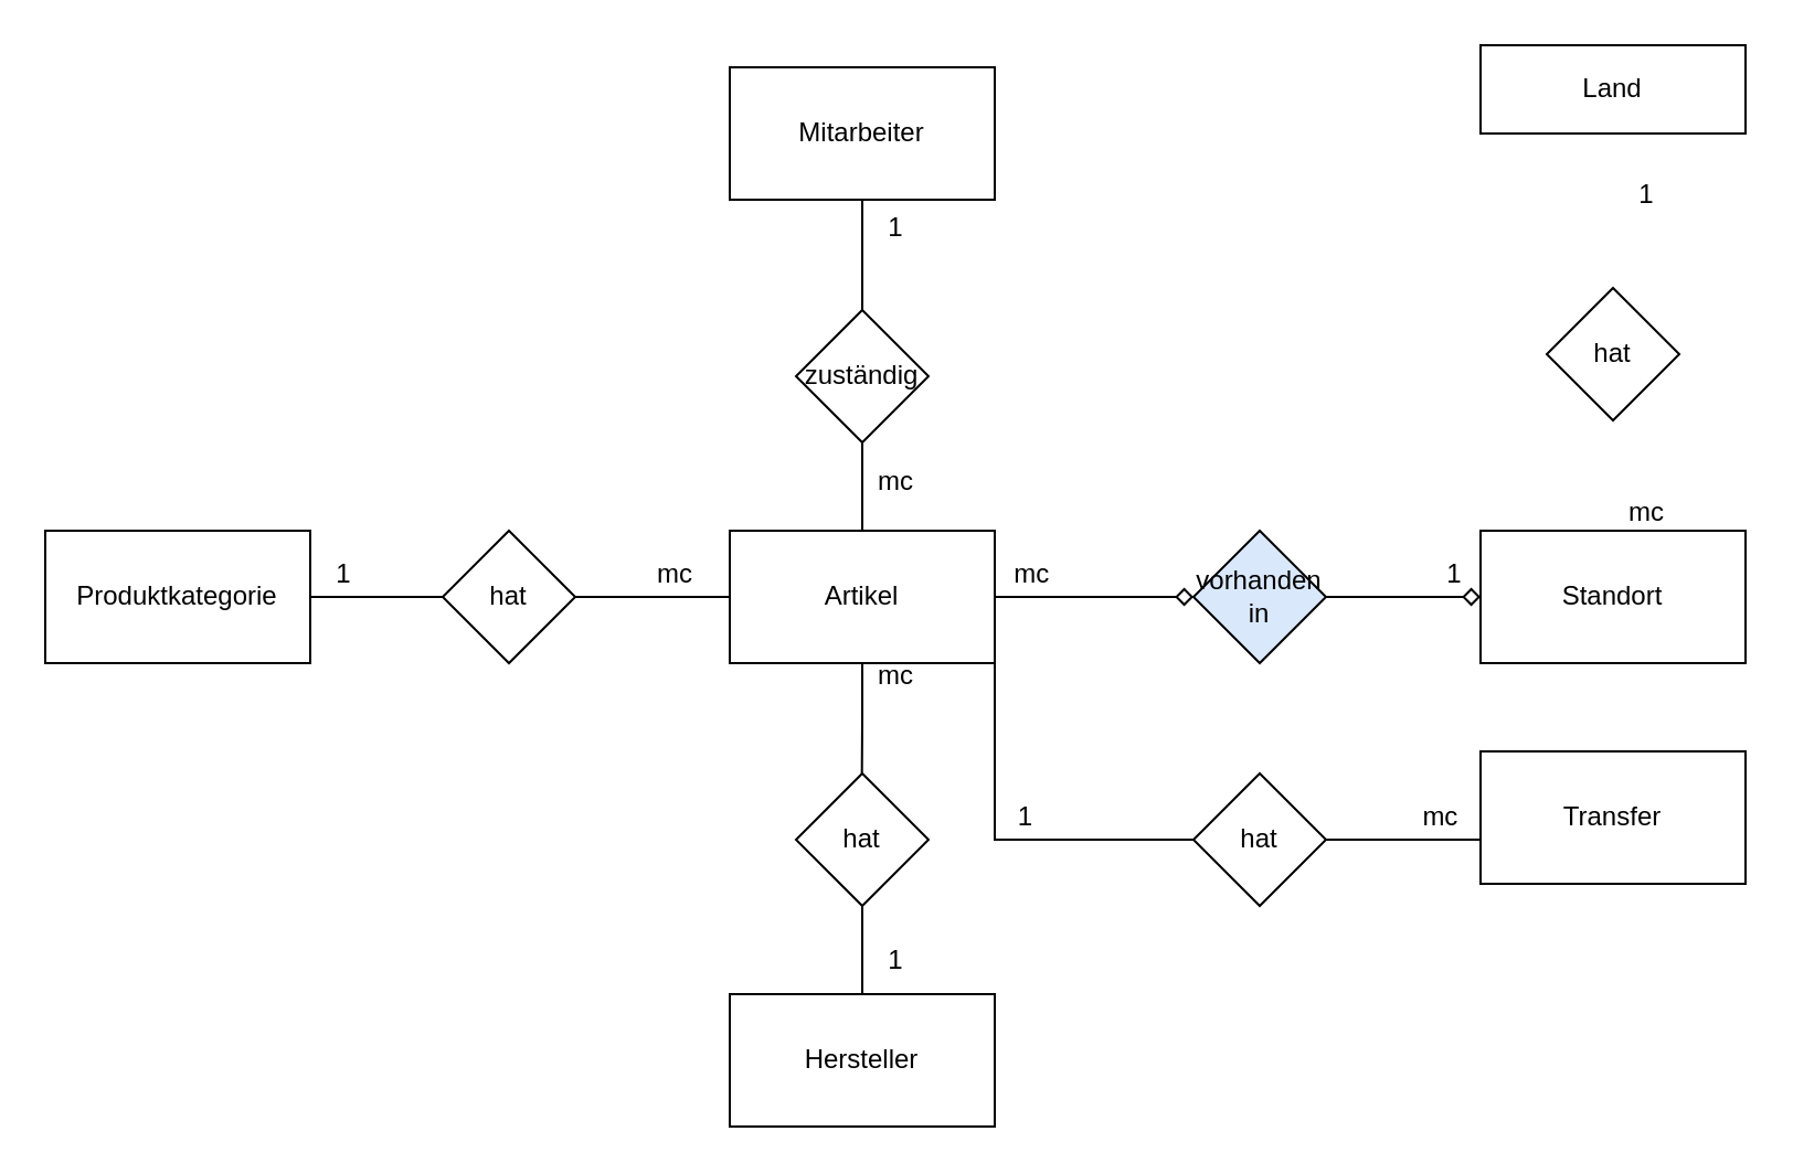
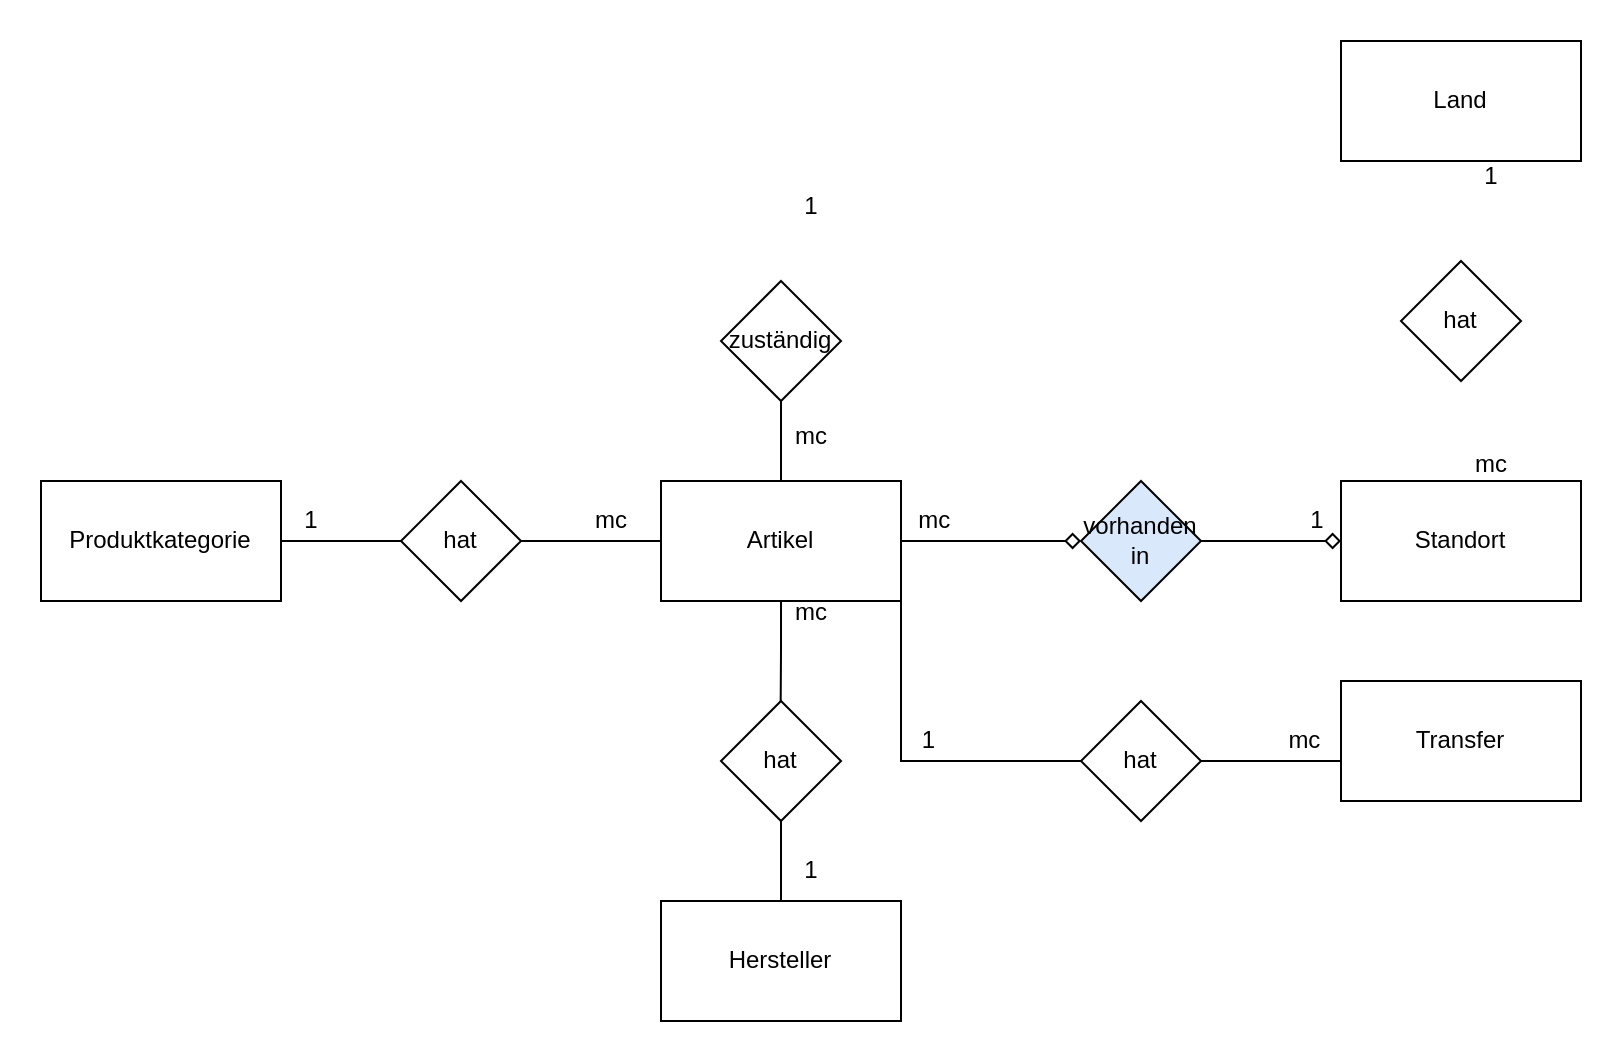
- <mxCell id="28" value="Land" style="rounded=0;whiteSpace=wrap;html=1;" vertex="1" parent="1"><mxGeometry x="670" y="20" width="120" height="40" as="geometry" /></mxCell>
+ <mxCell id="28" value="Land" style="rounded=0;whiteSpace=wrap;html=1;" vertex="1" parent="1"><mxGeometry x="670" y="20" width="120" height="60" as="geometry" /></mxCell>
- <mxCell id="14" value="Mitarbeiter" style="rounded=0;whiteSpace=wrap;html=1;" parent="1" vertex="1"><mxGeometry x="330" y="30" width="120" height="60" as="geometry" /></mxCell>
- <mxCell id="19" style="edgeStyle=orthogonalEdgeStyle;rounded=0;orthogonalLoop=1;jettySize=auto;html=1;endArrow=none;endFill=0;" parent="1" source="20" target="14" edge="1"><mxGeometry relative="1" as="geometry" /></mxCell>
